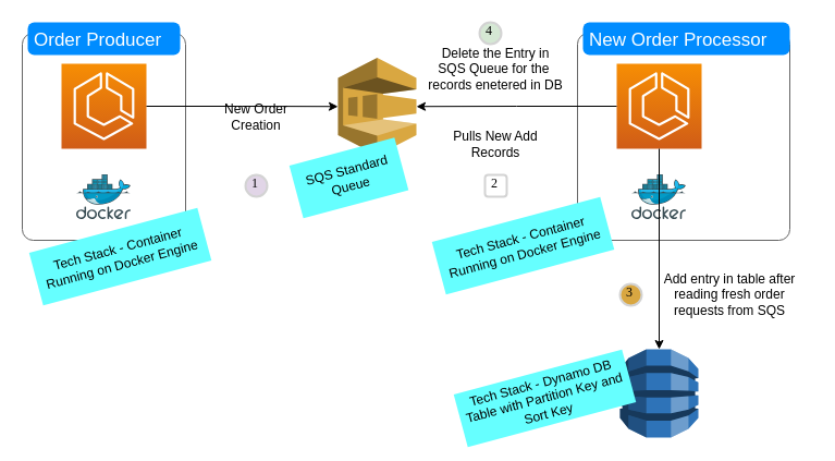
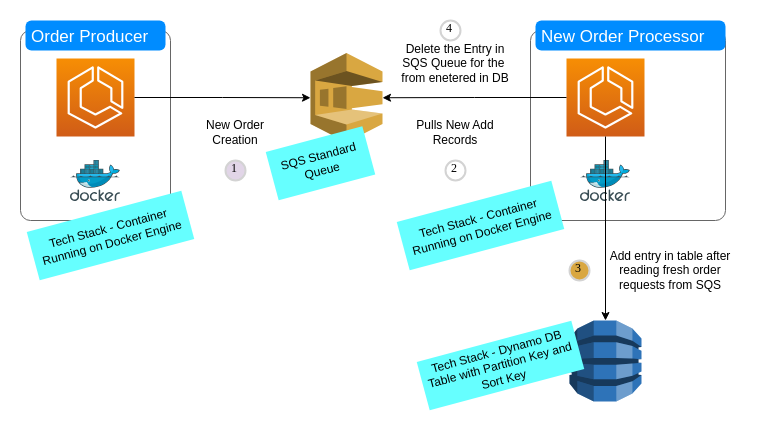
- <mxCell id="22" value="4" style="ellipse;whiteSpace=wrap;html=1;aspect=fixed;strokeWidth=2;fontFamily=Tahoma;spacingBottom=4;spacingRight=2;strokeColor=#d3d3d3;fillColor=#d5e8d4;" vertex="1" parent="1"><mxGeometry x="440" y="20" width="20" height="20" as="geometry" /></mxCell>
+ <mxCell id="22" value="4" style="ellipse;whiteSpace=wrap;html=1;aspect=fixed;strokeWidth=2;fontFamily=Tahoma;spacingBottom=4;spacingRight=2;strokeColor=#d3d3d3;" vertex="1" parent="1"><mxGeometry x="440" y="20" width="20" height="20" as="geometry" /></mxCell>
- <mxCell id="18" value="Delete the Entry in&lt;br&gt;SQS Queue for the&amp;nbsp;&lt;br&gt;records enetered in DB" style="text;html=1;strokeColor=none;fillColor=none;align=center;verticalAlign=middle;whiteSpace=wrap;rounded=0;" vertex="1" parent="1"><mxGeometry x="380" y="52.5" width="150" height="20" as="geometry" /></mxCell>
+ <mxCell id="18" value="Delete the Entry in&lt;br&gt;SQS Queue for the&amp;nbsp;&lt;br&gt;from enetered in DB" style="text;html=1;strokeColor=none;fillColor=none;align=center;verticalAlign=middle;whiteSpace=wrap;rounded=0;" vertex="1" parent="1"><mxGeometry x="380" y="52.5" width="150" height="20" as="geometry" /></mxCell>
- <mxCell id="15" value="New Order Creation" style="text;html=1;strokeColor=none;fillColor=none;align=center;verticalAlign=middle;whiteSpace=wrap;rounded=0;" vertex="1" parent="1"><mxGeometry x="200" y="97" width="70" height="20" as="geometry" /></mxCell>
+ <mxCell id="15" value="New Order Creation" style="text;html=1;strokeColor=none;fillColor=none;align=center;verticalAlign=middle;whiteSpace=wrap;rounded=0;" vertex="1" parent="1"><mxGeometry x="200" y="122" width="70" height="20" as="geometry" /></mxCell>
- <mxCell id="20" value="2" style="whiteSpace=wrap;html=1;aspect=fixed;strokeWidth=2;fontFamily=Tahoma;spacingBottom=4;spacingRight=2;strokeColor=#d3d3d3;rounded=1;" vertex="1" parent="1"><mxGeometry x="445" y="160" width="20" height="20" as="geometry" /></mxCell>
+ <mxCell id="20" value="2" style="ellipse;whiteSpace=wrap;html=1;aspect=fixed;strokeWidth=2;fontFamily=Tahoma;spacingBottom=4;spacingRight=2;strokeColor=#d3d3d3;" vertex="1" parent="1"><mxGeometry x="445" y="160" width="20" height="20" as="geometry" /></mxCell>
